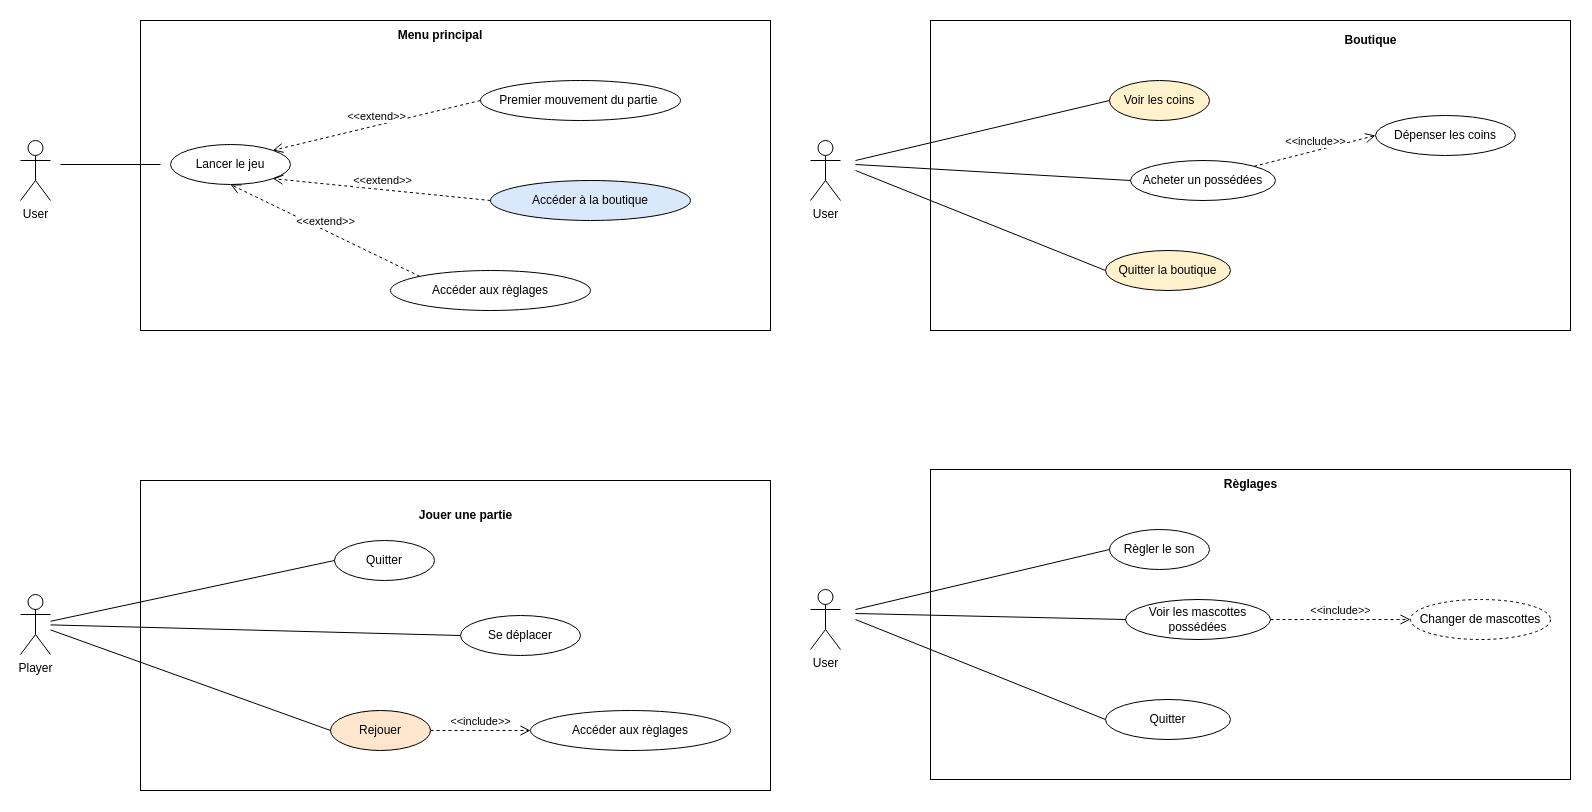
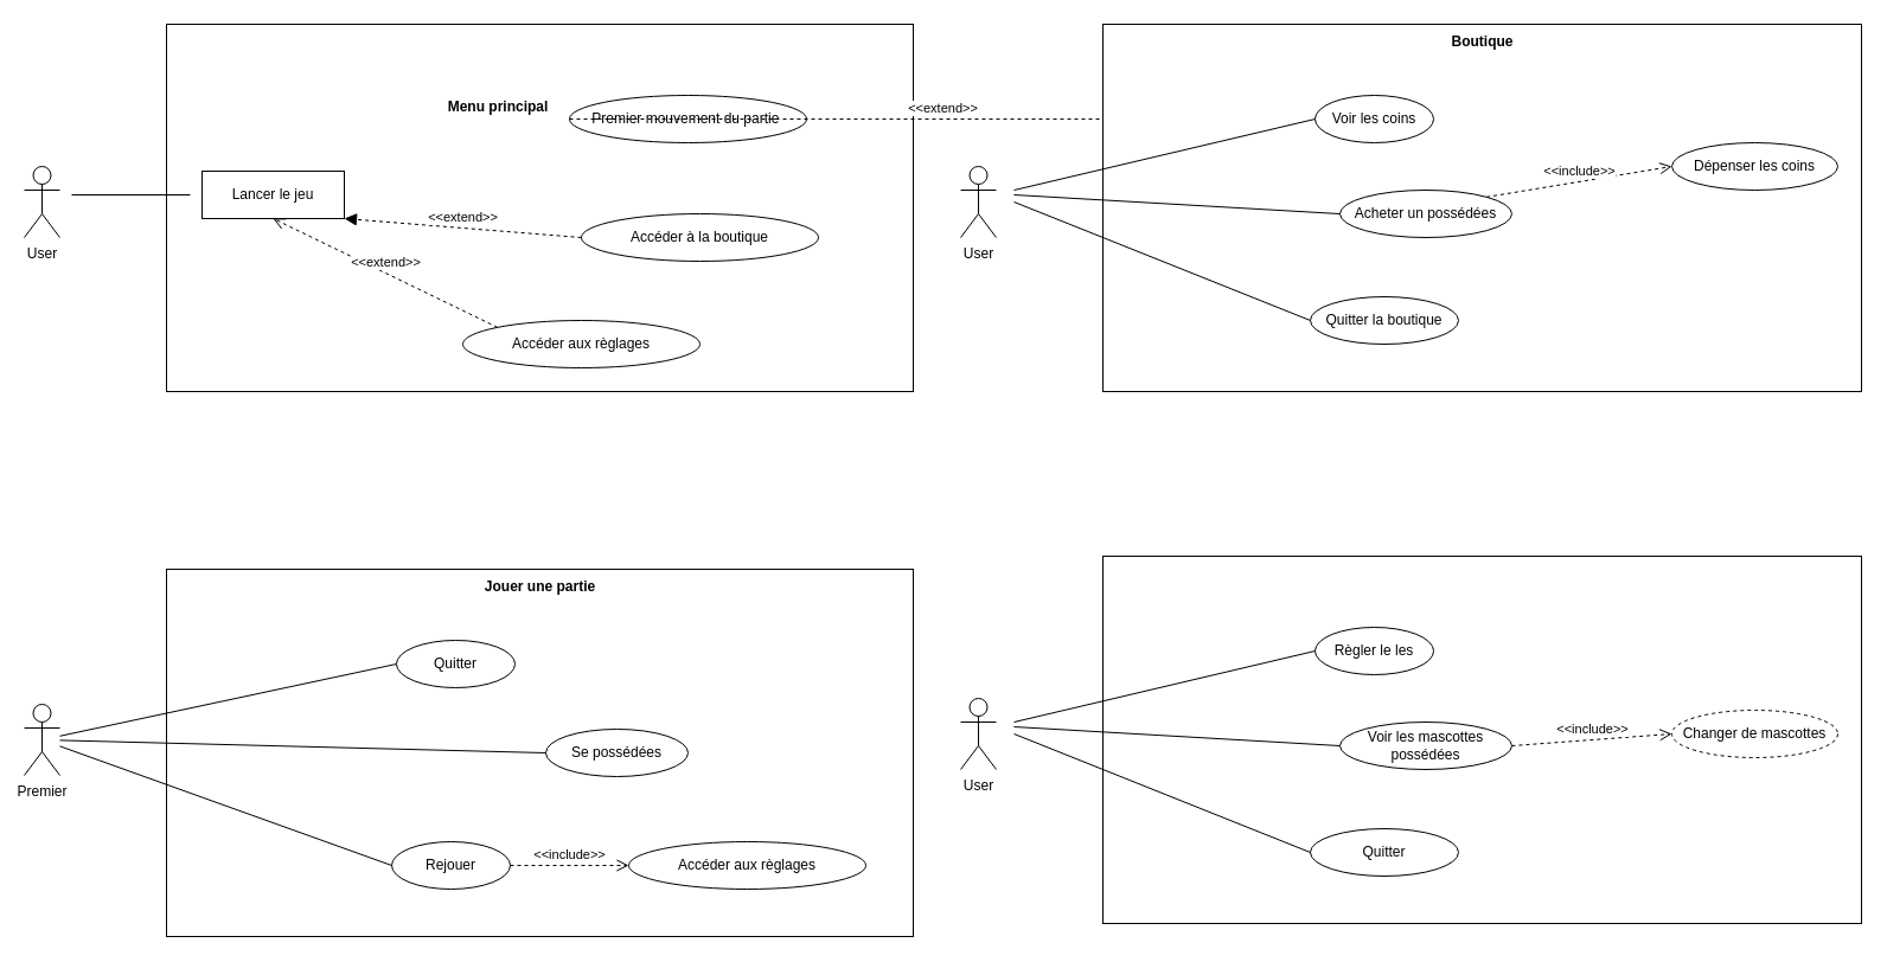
- <mxCell id="5" value="Menu principal" style="text;html=1;align=center;verticalAlign=middle;whiteSpace=wrap;rounded=0;perimeterSpacing=0;fontStyle=1" vertex="1" parent="1"><mxGeometry x="395" width="90" height="30" as="geometry" y="20" /></mxCell>
+ <mxCell id="5" value="Menu principal" style="text;html=1;align=center;verticalAlign=middle;whiteSpace=wrap;rounded=0;perimeterSpacing=0;fontStyle=1" vertex="1" parent="1"><mxGeometry x="375" y="75" width="90" height="30" as="geometry" /></mxCell>
- <mxCell id="26" value="Boutique" style="text;html=1;align=center;verticalAlign=middle;whiteSpace=wrap;rounded=0;perimeterSpacing=0;fontStyle=1" vertex="1" parent="1"><mxGeometry x="1332.5" y="25" width="75" height="30" as="geometry" /></mxCell>
+ <mxCell id="26" value="Boutique" style="text;html=1;align=center;verticalAlign=middle;whiteSpace=wrap;rounded=0;perimeterSpacing=0;fontStyle=1" vertex="1" parent="1"><mxGeometry x="1212.5" width="75" height="30" as="geometry" y="20" /></mxCell>
- <mxCell id="28" value="Voir les coins" style="ellipse;whiteSpace=wrap;html=1;fillColor=#fff2cc;" vertex="1" parent="1"><mxGeometry x="1109" y="80" width="100" height="40" as="geometry" /></mxCell>
+ <mxCell id="28" value="Voir les coins" style="ellipse;whiteSpace=wrap;html=1;" vertex="1" parent="1"><mxGeometry x="1109" y="80" width="100" height="40" as="geometry" /></mxCell>
- <mxCell id="12" value="&amp;lt;&amp;lt;extend&amp;gt;&amp;gt;" style="html=1;verticalAlign=bottom;endArrow=open;dashed=1;endSize=8;curved=0;rounded=0;exitX=0;exitY=0.5;exitDx=0;exitDy=0;entryX=1;entryY=0;entryDx=0;entryDy=0;" edge="1" parent="1" source="7" target="6"><mxGeometry relative="1" as="geometry"><mxPoint x="430" y="280" as="sourcePoint" /><mxPoint x="250" y="170" as="targetPoint" /></mxGeometry></mxCell>
+ <mxCell id="12" value="&amp;lt;&amp;lt;extend&amp;gt;&amp;gt;" style="html=1;verticalAlign=bottom;endArrow=open;dashed=1;endSize=8;curved=0;rounded=0;exitX=0;exitY=0.5;exitDx=0;exitDy=0;" edge="1" parent="1" source="7" target="28"><mxGeometry relative="1" as="geometry"><mxPoint x="430" y="280" as="sourcePoint" /><mxPoint x="250" y="170" as="targetPoint" /></mxGeometry></mxCell>
- <mxCell id="29" value="Dépenser les coins" style="ellipse;whiteSpace=wrap;html=1;" vertex="1" parent="1"><mxGeometry x="1375" y="115" width="140" height="40" as="geometry" /></mxCell>
+ <mxCell id="29" value="Dépenser les coins" style="ellipse;whiteSpace=wrap;html=1;" vertex="1" parent="1"><mxGeometry x="1410" y="120" width="140" height="40" as="geometry" /></mxCell>
- <mxCell id="6" value="Lancer le jeu" style="ellipse;whiteSpace=wrap;html=1;" vertex="1" parent="1"><mxGeometry x="170" y="144" width="120" height="40" as="geometry" /></mxCell>
+ <mxCell id="6" value="Lancer le jeu" style="whiteSpace=wrap;html=1;rounded=0;" vertex="1" parent="1"><mxGeometry x="170" y="144" width="120" height="40" as="geometry" /></mxCell>
- <mxCell id="11" value="&amp;lt;&amp;lt;extend&amp;gt;&amp;gt;" style="html=1;verticalAlign=bottom;endArrow=open;dashed=1;endSize=8;curved=0;rounded=0;exitX=0;exitY=0.5;exitDx=0;exitDy=0;entryX=1;entryY=1;entryDx=0;entryDy=0;" edge="1" parent="1" source="8" target="6"><mxGeometry relative="1" as="geometry"><mxPoint x="420" y="270" as="sourcePoint" /><mxPoint x="240" y="160" as="targetPoint" /></mxGeometry></mxCell>
+ <mxCell id="11" value="&amp;lt;&amp;lt;extend&amp;gt;&amp;gt;" style="html=1;verticalAlign=bottom;endArrow=block;dashed=1;endSize=8;curved=0;rounded=0;exitX=0;exitY=0.5;exitDx=0;exitDy=0;entryX=1;entryY=1;entryDx=0;entryDy=0;" edge="1" parent="1" source="8" target="6"><mxGeometry relative="1" as="geometry"><mxPoint x="420" y="270" as="sourcePoint" /><mxPoint x="240" y="160" as="targetPoint" /></mxGeometry></mxCell>
- <mxCell id="8" value="Accéder à la boutique" style="ellipse;whiteSpace=wrap;html=1;fillColor=#dae8fc;" vertex="1" parent="1"><mxGeometry x="490" y="180" width="200" height="40" as="geometry" /></mxCell>
+ <mxCell id="8" value="Accéder à la boutique" style="ellipse;whiteSpace=wrap;html=1;" vertex="1" parent="1"><mxGeometry x="490" y="180" width="200" height="40" as="geometry" /></mxCell>
- <mxCell id="33" value="Quitter la boutique" style="ellipse;whiteSpace=wrap;html=1;fillColor=#fff2cc;" vertex="1" parent="1"><mxGeometry x="1105" y="250" width="125" height="40" as="geometry" /></mxCell>
+ <mxCell id="33" value="Quitter la boutique" style="ellipse;whiteSpace=wrap;html=1;" vertex="1" parent="1"><mxGeometry x="1105" y="250" width="125" height="40" as="geometry" /></mxCell>
- <mxCell id="37" value="Règlages" style="text;html=1;align=center;verticalAlign=middle;whiteSpace=wrap;rounded=0;perimeterSpacing=0;fontStyle=1" vertex="1" parent="1"><mxGeometry x="1212.5" y="469" width="75" height="30" as="geometry" /></mxCell>
- <mxCell id="15" value="Jouer une partie" style="text;html=1;align=center;verticalAlign=middle;whiteSpace=wrap;rounded=0;perimeterSpacing=0;fontStyle=1" vertex="1" parent="1"><mxGeometry x="407.5" y="500" width="115" height="30" as="geometry" /></mxCell>
+ <mxCell id="15" value="Jouer une partie" style="text;html=1;align=center;verticalAlign=middle;whiteSpace=wrap;rounded=0;perimeterSpacing=0;fontStyle=1" vertex="1" parent="1"><mxGeometry x="397.5" y="480" width="115" height="30" as="geometry" /></mxCell>
- <mxCell id="39" value="Règler le son" style="ellipse;whiteSpace=wrap;html=1;" vertex="1" parent="1"><mxGeometry x="1109" y="529" width="100" height="40" as="geometry" /></mxCell>
+ <mxCell id="39" value="Règler le les" style="ellipse;whiteSpace=wrap;html=1;" vertex="1" parent="1"><mxGeometry x="1109" y="529" width="100" height="40" as="geometry" /></mxCell>
- <mxCell id="38" value="Voir les mascottes possédées" style="ellipse;whiteSpace=wrap;html=1;" vertex="1" parent="1"><mxGeometry x="1125" y="599" width="145" height="40" as="geometry" /></mxCell>
+ <mxCell id="38" value="Voir les mascottes possédées" style="ellipse;whiteSpace=wrap;html=1;" vertex="1" parent="1"><mxGeometry x="1130" y="609" width="145" height="40" as="geometry" /></mxCell>
- <mxCell id="16" value="Se déplacer" style="ellipse;whiteSpace=wrap;html=1;" vertex="1" parent="1"><mxGeometry x="460" y="615" width="120" height="40" as="geometry" /></mxCell>
+ <mxCell id="16" value="Se possédées" style="ellipse;whiteSpace=wrap;html=1;" vertex="1" parent="1"><mxGeometry x="460" y="615" width="120" height="40" as="geometry" /></mxCell>
- <mxCell id="2" value="Player" style="shape=umlActor;verticalLabelPosition=bottom;verticalAlign=top;html=1;outlineConnect=0;" vertex="1" parent="1"><mxGeometry x="20" y="594" width="30" height="60" as="geometry" /></mxCell>
+ <mxCell id="2" value="Premier" style="shape=umlActor;verticalLabelPosition=bottom;verticalAlign=top;html=1;outlineConnect=0;" vertex="1" parent="1"><mxGeometry x="20" y="594" width="30" height="60" as="geometry" /></mxCell>
- <mxCell id="22" value="Rejouer" style="ellipse;whiteSpace=wrap;html=1;fillColor=#ffe6cc;" vertex="1" parent="1"><mxGeometry x="330" y="710" width="100" height="40" as="geometry" /></mxCell>
+ <mxCell id="22" value="Rejouer" style="ellipse;whiteSpace=wrap;html=1;" vertex="1" parent="1"><mxGeometry x="330" y="710" width="100" height="40" as="geometry" /></mxCell>
